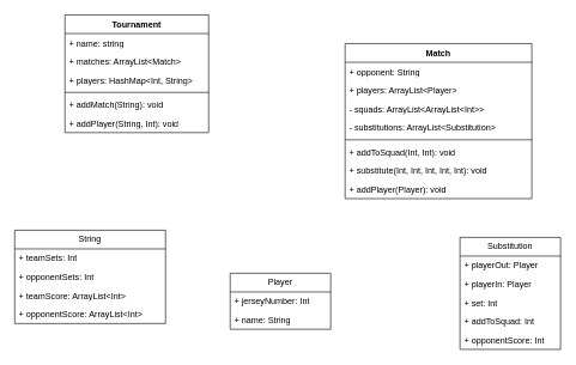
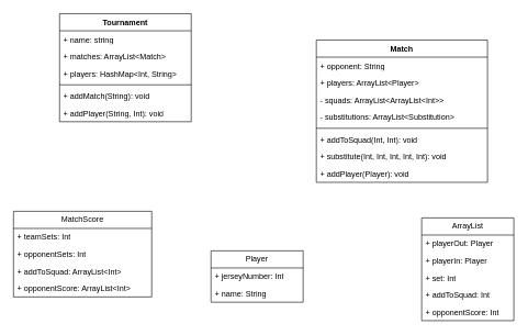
- <mxCell id="27" value="String" style="swimlane;fontStyle=0;childLayout=stackLayout;horizontal=1;startSize=26;fillColor=none;horizontalStack=0;resizeParent=1;resizeParentMax=0;resizeLast=0;collapsible=1;marginBottom=0;whiteSpace=wrap;html=1;" vertex="1" parent="1"><mxGeometry x="20" y="320" width="210" height="130" as="geometry" /></mxCell>
+ <mxCell id="27" value="MatchScore" style="swimlane;fontStyle=0;childLayout=stackLayout;horizontal=1;startSize=26;fillColor=none;horizontalStack=0;resizeParent=1;resizeParentMax=0;resizeLast=0;collapsible=1;marginBottom=0;whiteSpace=wrap;html=1;" vertex="1" parent="1"><mxGeometry x="20" y="320" width="210" height="130" as="geometry" /></mxCell>
- <mxCell id="18" value="Substitution" style="swimlane;fontStyle=0;childLayout=stackLayout;horizontal=1;startSize=26;fillColor=none;horizontalStack=0;resizeParent=1;resizeParentMax=0;resizeLast=0;collapsible=1;marginBottom=0;whiteSpace=wrap;html=1;" vertex="1" parent="1"><mxGeometry x="640" y="330" width="140" height="156" as="geometry" /></mxCell>
+ <mxCell id="18" value="ArrayList" style="swimlane;fontStyle=0;childLayout=stackLayout;horizontal=1;startSize=26;fillColor=none;horizontalStack=0;resizeParent=1;resizeParentMax=0;resizeLast=0;collapsible=1;marginBottom=0;whiteSpace=wrap;html=1;" vertex="1" parent="1"><mxGeometry x="640" y="330" width="140" height="156" as="geometry" /></mxCell>
- <mxCell id="30" value="+ teamScore: ArrayList&amp;lt;Int&amp;gt;" style="text;strokeColor=none;fillColor=none;align=left;verticalAlign=top;spacingLeft=4;spacingRight=4;overflow=hidden;rotatable=0;points=[[0,0.5],[1,0.5]];portConstraint=eastwest;whiteSpace=wrap;html=1;" vertex="1" parent="27"><mxGeometry y="78" width="210" height="26" as="geometry" /></mxCell>
+ <mxCell id="30" value="+ addToSquad: ArrayList&amp;lt;Int&amp;gt;" style="text;strokeColor=none;fillColor=none;align=left;verticalAlign=top;spacingLeft=4;spacingRight=4;overflow=hidden;rotatable=0;points=[[0,0.5],[1,0.5]];portConstraint=eastwest;whiteSpace=wrap;html=1;" vertex="1" parent="27"><mxGeometry y="78" width="210" height="26" as="geometry" /></mxCell>
